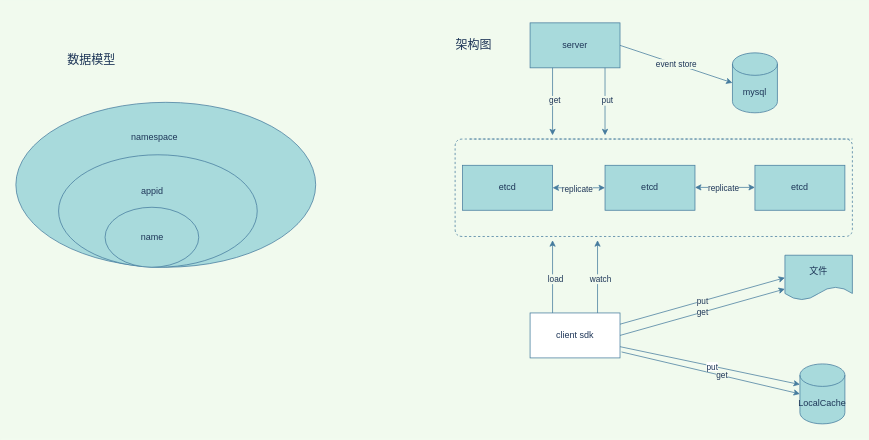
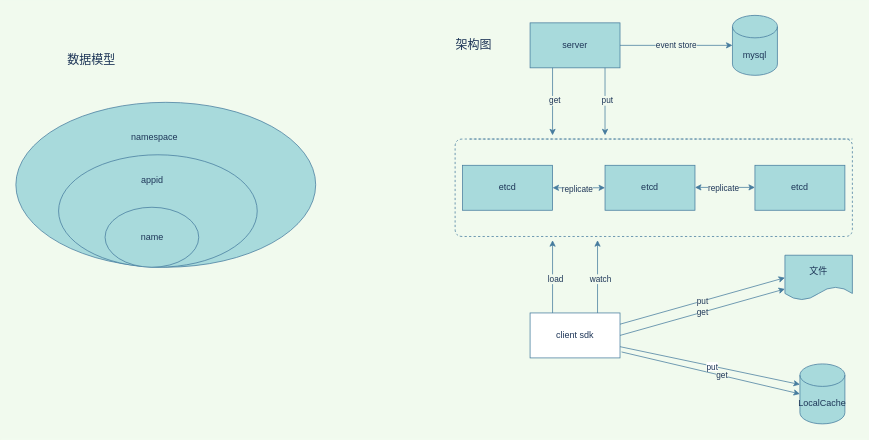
- <mxCell id="7" value="mysql" style="shape=cylinder3;whiteSpace=wrap;html=1;boundedLbl=1;backgroundOutline=1;size=15;fillColor=#A8DADC;strokeColor=#457B9D;fontColor=#1D3557;" parent="1" vertex="1"><mxGeometry x="976" y="70" width="60" height="80" as="geometry" /></mxCell>
+ <mxCell id="7" value="mysql" style="shape=cylinder3;whiteSpace=wrap;html=1;boundedLbl=1;backgroundOutline=1;size=15;fillColor=#A8DADC;strokeColor=#457B9D;fontColor=#1D3557;" parent="1" vertex="1"><mxGeometry x="976" y="20" width="60" height="80" as="geometry" /></mxCell>
- <mxCell id="30" value="appid" style="text;html=1;strokeColor=none;fillColor=none;align=center;verticalAlign=middle;whiteSpace=wrap;fontColor=#1D3557;" parent="1" vertex="1"><mxGeometry x="181.5" y="245" width="40" height="20" as="geometry" /></mxCell>
+ <mxCell id="30" value="appid" style="text;html=1;strokeColor=none;fillColor=none;align=center;verticalAlign=middle;whiteSpace=wrap;fontColor=#1D3557;" parent="1" vertex="1"><mxGeometry x="181.5" y="230" width="40" height="20" as="geometry" /></mxCell>
